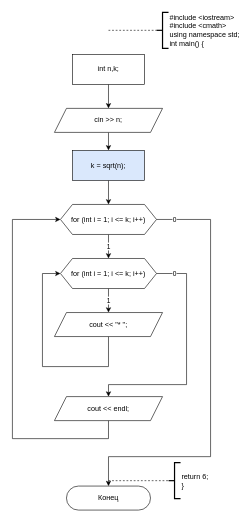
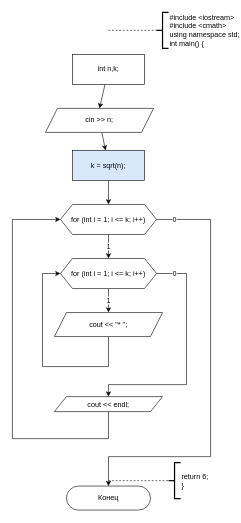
- <mxCell id="10" value="cin &amp;gt;&amp;gt; n;" style="shape=parallelogram;perimeter=parallelogramPerimeter;whiteSpace=wrap;html=1;fixedSize=1;" parent="1" vertex="1"><mxGeometry x="90" y="180" width="180" height="40" as="geometry" /></mxCell>
+ <mxCell id="10" value="cin &amp;gt;&amp;gt; n;" style="shape=parallelogram;perimeter=parallelogramPerimeter;whiteSpace=wrap;html=1;fixedSize=1;" parent="1" vertex="1"><mxGeometry x="75" y="180" width="180" height="40" as="geometry" /></mxCell>
- <mxCell id="22" value="cout &amp;lt;&amp;lt; endl;" style="shape=parallelogram;perimeter=parallelogramPerimeter;whiteSpace=wrap;html=1;fixedSize=1;" parent="1" vertex="1"><mxGeometry x="90" y="660" width="180" height="40" as="geometry" /></mxCell>
+ <mxCell id="22" value="cout &amp;lt;&amp;lt; endl;" style="shape=parallelogram;perimeter=parallelogramPerimeter;whiteSpace=wrap;html=1;fixedSize=1;" parent="1" vertex="1"><mxGeometry x="90" y="660" width="180" height="25" as="geometry" /></mxCell>
